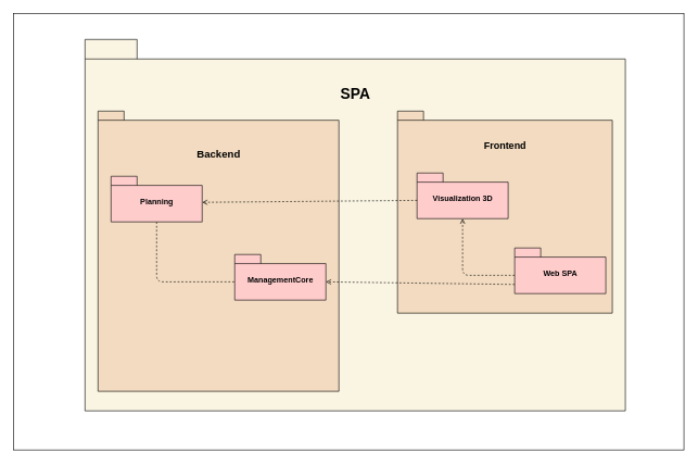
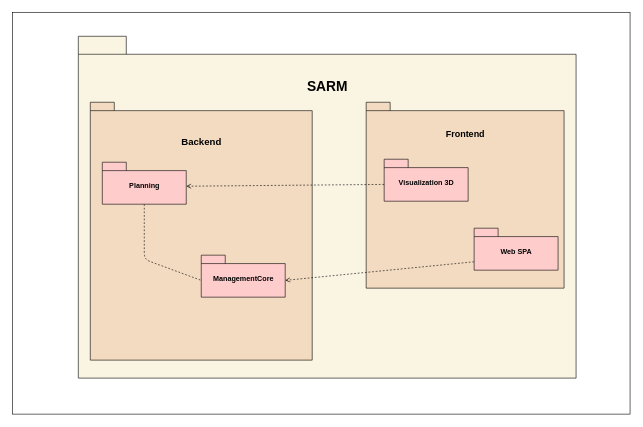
- <mxCell id="3" value="&lt;br&gt;&lt;br&gt;&lt;font style=&quot;font-size: 23px;&quot;&gt;SPA&lt;/font&gt;&lt;br&gt;&lt;br&gt;&lt;br&gt;&lt;br&gt;&lt;br&gt;&lt;br&gt;&lt;br&gt;&lt;br&gt;&lt;br&gt;&lt;br&gt;&lt;br&gt;&lt;br&gt;&lt;br&gt;&lt;br&gt;&lt;br&gt;&lt;br&gt;&lt;br&gt;&lt;br&gt;&lt;br&gt;&lt;br&gt;&lt;br&gt;&lt;br&gt;&lt;br&gt;&lt;br&gt;&lt;br&gt;&lt;br&gt;&lt;br&gt;&lt;br&gt;&lt;br&gt;&lt;br&gt;&lt;br&gt;&lt;br&gt;&lt;br&gt;" style="shape=folder;fontStyle=1;tabWidth=80;tabHeight=30;tabPosition=left;html=1;boundedLbl=1;strokeColor=#000000;fillColor=#faf5e3;fontColor=#000000;" parent="1" vertex="1"><mxGeometry x="130" y="60" width="830" height="570" as="geometry" /></mxCell>
+ <mxCell id="3" value="&lt;br&gt;&lt;br&gt;&lt;font style=&quot;font-size: 23px;&quot;&gt;SARM&lt;/font&gt;&lt;br&gt;&lt;br&gt;&lt;br&gt;&lt;br&gt;&lt;br&gt;&lt;br&gt;&lt;br&gt;&lt;br&gt;&lt;br&gt;&lt;br&gt;&lt;br&gt;&lt;br&gt;&lt;br&gt;&lt;br&gt;&lt;br&gt;&lt;br&gt;&lt;br&gt;&lt;br&gt;&lt;br&gt;&lt;br&gt;&lt;br&gt;&lt;br&gt;&lt;br&gt;&lt;br&gt;&lt;br&gt;&lt;br&gt;&lt;br&gt;&lt;br&gt;&lt;br&gt;&lt;br&gt;&lt;br&gt;&lt;br&gt;&lt;br&gt;" style="shape=folder;fontStyle=1;tabWidth=80;tabHeight=30;tabPosition=left;html=1;boundedLbl=1;strokeColor=#000000;fillColor=#faf5e3;fontColor=#000000;" parent="1" vertex="1"><mxGeometry x="130" y="60" width="830" height="570" as="geometry" /></mxCell>
- <mxCell id="9" style="edgeStyle=none;html=1;exitX=0;exitY=0;exitDx=0;exitDy=42;exitPerimeter=0;entryX=0.5;entryY=1;entryDx=0;entryDy=0;entryPerimeter=0;dashed=1;strokeColor=#000000;fontColor=#000000;endArrow=open;endFill=0;" parent="1" source="11" target="12" edge="1"><mxGeometry relative="1" as="geometry"><Array as="points"><mxPoint x="710" y="422" /></Array></mxGeometry></mxCell>
- <mxCell id="8" value="ManagementCore" style="shape=folder;fontStyle=1;spacingTop=10;tabWidth=40;tabHeight=14;tabPosition=left;html=1;fillColor=#FFCCCC;fontColor=#000000;strokeColor=#000000;" parent="1" vertex="1"><mxGeometry x="360" y="390" width="140" height="70" as="geometry" /></mxCell>
+ <mxCell id="8" value="ManagementCore" style="shape=folder;fontStyle=1;spacingTop=10;tabWidth=40;tabHeight=14;tabPosition=left;html=1;fillColor=#FFCCCC;fontColor=#000000;strokeColor=#000000;" parent="1" vertex="1"><mxGeometry x="335" y="425" width="140" height="70" as="geometry" /></mxCell>
